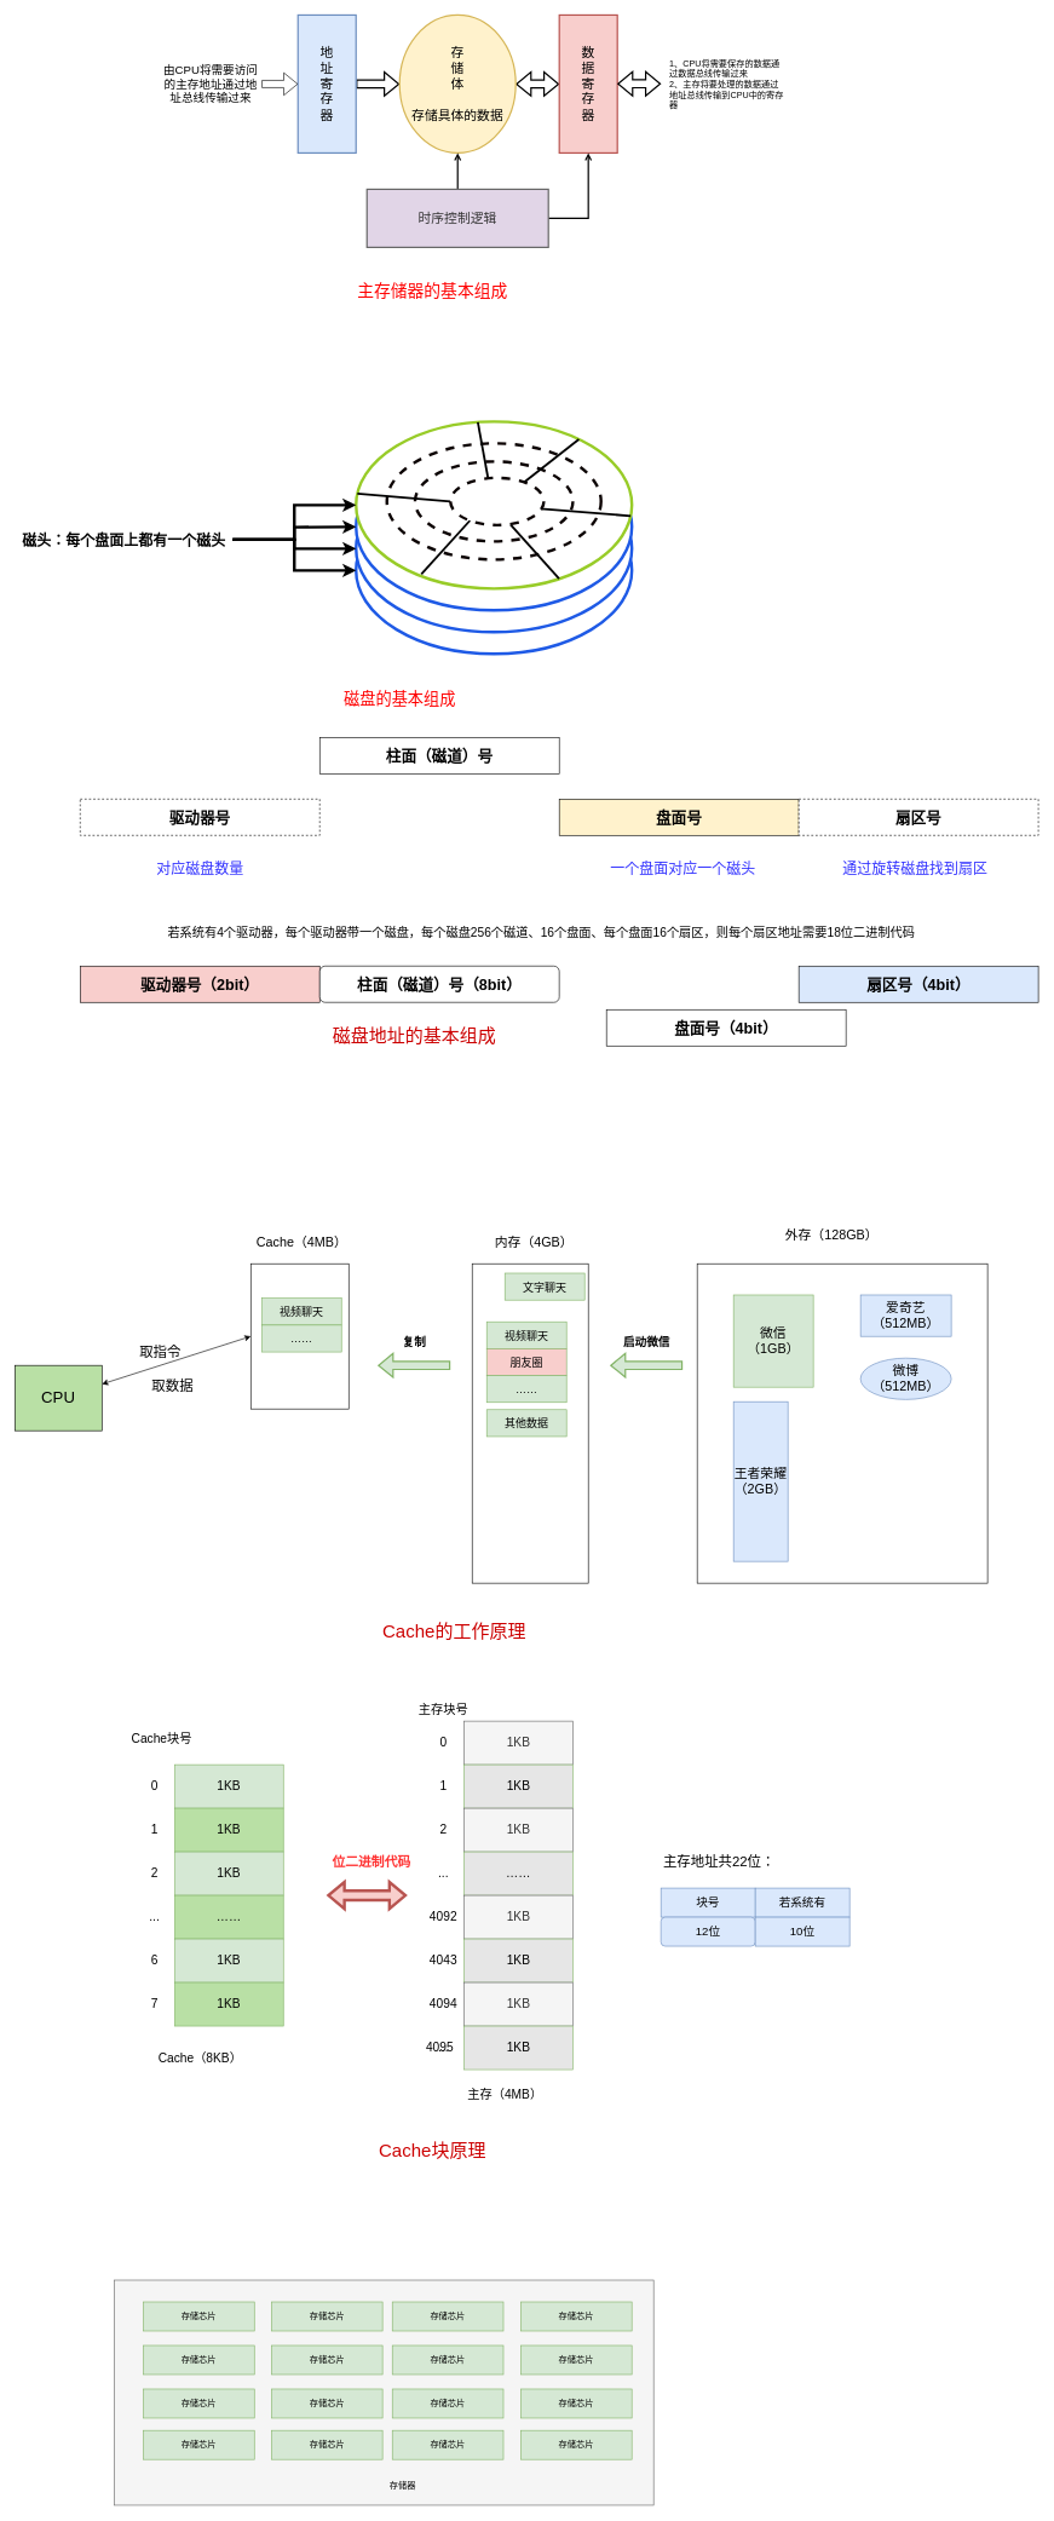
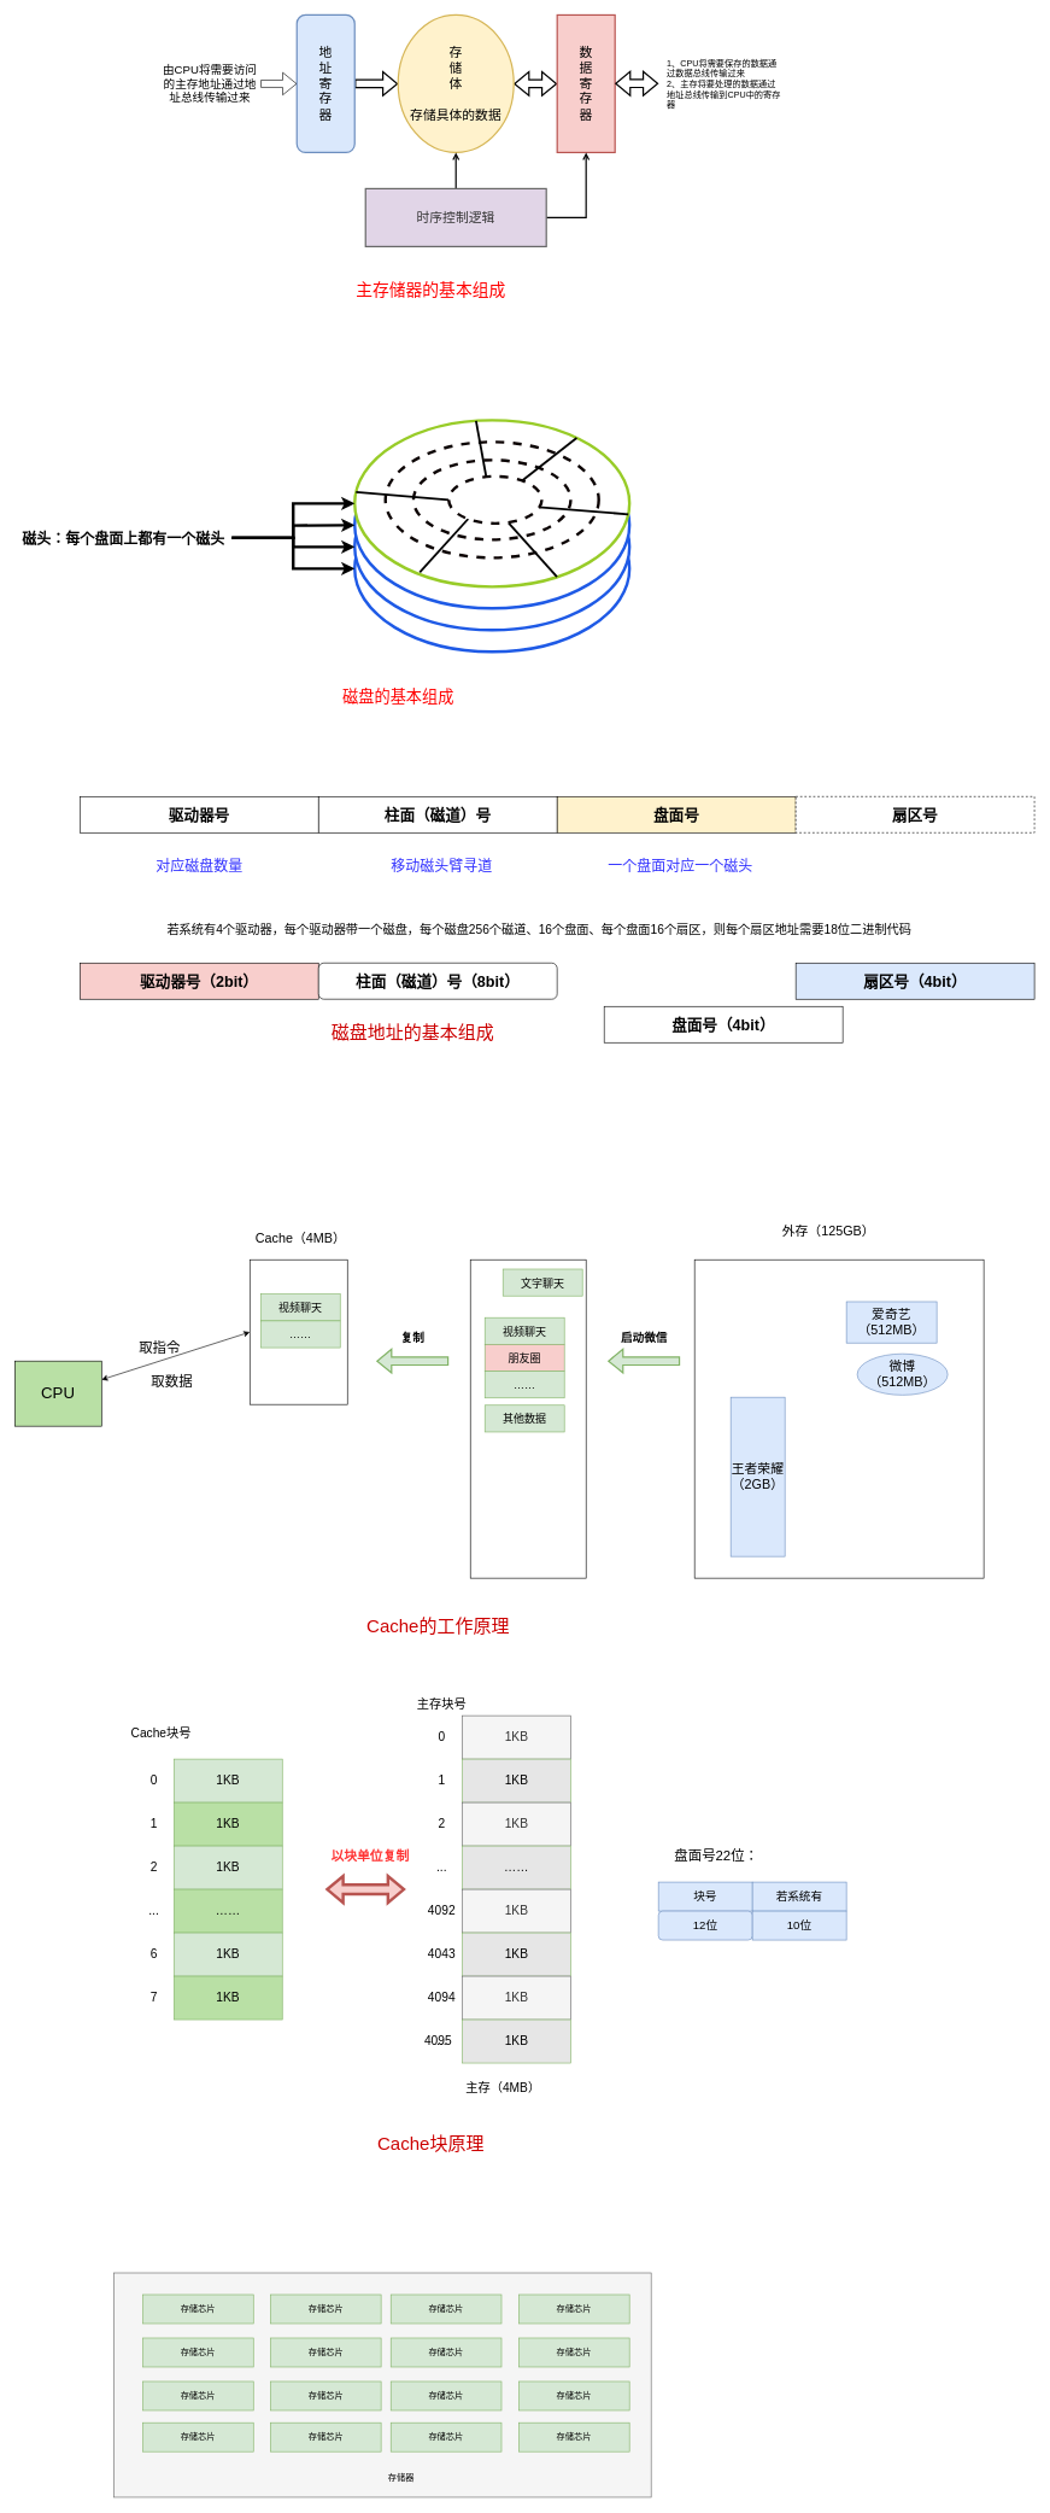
- <mxCell id="6" value="地&lt;div style=&quot;font-size: 18px;&quot;&gt;址&lt;/div&gt;&lt;div style=&quot;font-size: 18px;&quot;&gt;寄&lt;/div&gt;&lt;div style=&quot;font-size: 18px;&quot;&gt;存&lt;/div&gt;&lt;div style=&quot;font-size: 18px;&quot;&gt;器&lt;/div&gt;" style="rounded=0;whiteSpace=wrap;html=1;fillColor=#dae8fc;strokeColor=#6c8ebf;strokeWidth=2;fontSize=18;" parent="1" vertex="1"><mxGeometry x="410" y="20" width="80" height="190" as="geometry" /></mxCell>
+ <mxCell id="6" value="地&lt;div style=&quot;font-size: 18px;&quot;&gt;址&lt;/div&gt;&lt;div style=&quot;font-size: 18px;&quot;&gt;寄&lt;/div&gt;&lt;div style=&quot;font-size: 18px;&quot;&gt;存&lt;/div&gt;&lt;div style=&quot;font-size: 18px;&quot;&gt;器&lt;/div&gt;" style="whiteSpace=wrap;html=1;fillColor=#dae8fc;strokeColor=#6c8ebf;strokeWidth=2;fontSize=18;rounded=1;" parent="1" vertex="1"><mxGeometry x="410" y="20" width="80" height="190" as="geometry" /></mxCell>
- <mxCell id="36" value="&lt;span style=&quot;font-size: 21px;&quot;&gt;&lt;b&gt;柱面（磁道）号&lt;/b&gt;&lt;/span&gt;" style="rounded=0;whiteSpace=wrap;html=1;" parent="1" vertex="1"><mxGeometry x="440" y="1015" width="330" height="50" as="geometry" /></mxCell>
+ <mxCell id="36" value="&lt;span style=&quot;font-size: 21px;&quot;&gt;&lt;b&gt;柱面（磁道）号&lt;/b&gt;&lt;/span&gt;" style="rounded=0;whiteSpace=wrap;html=1;" parent="1" vertex="1"><mxGeometry x="440" y="1100" width="330" height="50" as="geometry" /></mxCell>
- <mxCell id="35" value="&lt;font size=&quot;1&quot; style=&quot;&quot;&gt;&lt;b style=&quot;font-size: 21px;&quot;&gt;驱动器号&lt;/b&gt;&lt;/font&gt;" style="rounded=0;whiteSpace=wrap;html=1;dashed=1;" parent="1" vertex="1"><mxGeometry x="110" y="1100" width="330" height="50" as="geometry" /></mxCell>
+ <mxCell id="35" value="&lt;font size=&quot;1&quot; style=&quot;&quot;&gt;&lt;b style=&quot;font-size: 21px;&quot;&gt;驱动器号&lt;/b&gt;&lt;/font&gt;" style="rounded=0;whiteSpace=wrap;html=1;" parent="1" vertex="1"><mxGeometry x="110" y="1100" width="330" height="50" as="geometry" /></mxCell>
+ <mxCell id="40" value="&lt;font color=&quot;#3333ff&quot;&gt;&lt;span style=&quot;font-size: 20px;&quot;&gt;移动磁头臂寻道&lt;/span&gt;&lt;/font&gt;" style="text;html=1;align=center;verticalAlign=middle;resizable=0;points=[];autosize=1;strokeColor=none;fillColor=none;" parent="1" vertex="1"><mxGeometry x="530" y="1175" width="160" height="40" as="geometry" /></mxCell>
- <mxCell id="42" value="&lt;font color=&quot;#3333ff&quot; style=&quot;font-size: 20px;&quot;&gt;通过旋转磁盘找到扇区&lt;/font&gt;" style="text;html=1;align=center;verticalAlign=middle;resizable=0;points=[];autosize=1;strokeColor=none;fillColor=none;" parent="1" vertex="1"><mxGeometry x="1150" y="1175" width="220" height="40" as="geometry" /></mxCell>
- <mxCell id="54" value="&lt;font style=&quot;font-size: 18px;&quot;&gt;外存（128GB）&lt;/font&gt;" style="text;html=1;align=center;verticalAlign=middle;resizable=0;points=[];autosize=1;strokeColor=none;fillColor=none;" parent="1" vertex="1"><mxGeometry x="1070" y="1680" width="150" height="40" as="geometry" /></mxCell>
+ <mxCell id="54" value="&lt;font style=&quot;font-size: 18px;&quot;&gt;外存（125GB）&lt;/font&gt;" style="text;html=1;align=center;verticalAlign=middle;resizable=0;points=[];autosize=1;strokeColor=none;fillColor=none;" parent="1" vertex="1"><mxGeometry x="1070" y="1680" width="150" height="40" as="geometry" /></mxCell>
- <mxCell id="63" value="&lt;font style=&quot;font-size: 18px;&quot;&gt;内存（4GB）&lt;/font&gt;" style="text;html=1;align=center;verticalAlign=middle;resizable=0;points=[];autosize=1;strokeColor=none;fillColor=none;" parent="1" vertex="1"><mxGeometry x="670" y="1690" width="130" height="40" as="geometry" /></mxCell>
- <mxCell id="51" value="&lt;span style=&quot;font-size: 18px;&quot;&gt;爱奇艺&lt;/span&gt;&lt;br&gt;&lt;div style=&quot;font-size: 18px;&quot;&gt;&lt;font style=&quot;font-size: 18px;&quot;&gt;（512MB）&lt;/font&gt;&lt;/div&gt;" style="rounded=0;whiteSpace=wrap;html=1;fillColor=#dae8fc;strokeColor=#6c8ebf;" parent="1" vertex="1"><mxGeometry x="1185" y="1783" width="125" height="57" as="geometry" /></mxCell>
+ <mxCell id="51" value="&lt;span style=&quot;font-size: 18px;&quot;&gt;爱奇艺&lt;/span&gt;&lt;br&gt;&lt;div style=&quot;font-size: 18px;&quot;&gt;&lt;font style=&quot;font-size: 18px;&quot;&gt;（512MB）&lt;/font&gt;&lt;/div&gt;" style="rounded=0;whiteSpace=wrap;html=1;fillColor=#dae8fc;strokeColor=#6c8ebf;" parent="1" vertex="1"><mxGeometry x="1170" y="1798" width="125" height="57" as="geometry" /></mxCell>
- <mxCell id="50" value="&lt;font style=&quot;font-size: 18px;&quot;&gt;微信&lt;/font&gt;&lt;div style=&quot;font-size: 18px;&quot;&gt;&lt;font style=&quot;font-size: 18px;&quot;&gt;（1GB）&lt;/font&gt;&lt;/div&gt;" style="rounded=0;whiteSpace=wrap;html=1;fillColor=#d5e8d4;strokeColor=#82b366;" parent="1" vertex="1"><mxGeometry x="1010" y="1783" width="110" height="127" as="geometry" /></mxCell>
- <mxCell id="74" value="&lt;font color=&quot;#cc0000&quot; style=&quot;font-size: 25px;&quot;&gt;Cache的工作原理&lt;/font&gt;" style="text;html=1;align=center;verticalAlign=middle;resizable=0;points=[];autosize=1;strokeColor=none;fillColor=none;" parent="1" vertex="1"><mxGeometry x="515" y="2225" width="220" height="40" as="geometry" /></mxCell>
+ <mxCell id="74" value="&lt;font color=&quot;#cc0000&quot; style=&quot;font-size: 25px;&quot;&gt;Cache的工作原理&lt;/font&gt;" style="text;html=1;align=center;verticalAlign=middle;resizable=0;points=[];autosize=1;strokeColor=none;fillColor=none;" parent="1" vertex="1"><mxGeometry x="495" y="2225" width="220" height="40" as="geometry" /></mxCell>
- <mxCell id="107" value="&lt;font style=&quot;font-size: 18px;&quot;&gt;&lt;b&gt;位二进制代码&lt;/b&gt;&lt;/font&gt;" style="text;html=1;align=center;verticalAlign=middle;resizable=0;points=[];autosize=1;strokeColor=none;fillColor=none;fontColor=#FF3333;" parent="1" vertex="1"><mxGeometry x="446.25" y="2545" width="130" height="40" as="geometry" /></mxCell>
+ <mxCell id="107" value="&lt;font style=&quot;font-size: 18px;&quot;&gt;&lt;b&gt;以块单位复制&lt;/b&gt;&lt;/font&gt;" style="text;html=1;align=center;verticalAlign=middle;resizable=0;points=[];autosize=1;strokeColor=none;fillColor=none;fontColor=#FF3333;" parent="1" vertex="1"><mxGeometry x="446.25" y="2545" width="130" height="40" as="geometry" /></mxCell>
- <mxCell id="114" value="&lt;font style=&quot;font-size: 19px;&quot;&gt;主存地址共22位：&lt;/font&gt;" style="text;html=1;align=center;verticalAlign=middle;resizable=0;points=[];autosize=1;strokeColor=none;fillColor=none;" parent="1" vertex="1"><mxGeometry x="900" y="2545" width="180" height="40" as="geometry" /></mxCell>
+ <mxCell id="114" value="&lt;font style=&quot;font-size: 19px;&quot;&gt;盘面号22位：&lt;/font&gt;" style="text;html=1;align=center;verticalAlign=middle;resizable=0;points=[];autosize=1;strokeColor=none;fillColor=none;" parent="1" vertex="1"><mxGeometry x="900" y="2545" width="180" height="40" as="geometry" /></mxCell>
- <mxCell id="108" value="&lt;font style=&quot;font-size: 17px;&quot;&gt;Cache（8KB）&lt;/font&gt;" style="text;html=1;align=center;verticalAlign=middle;resizable=0;points=[];autosize=1;strokeColor=none;fillColor=none;" parent="1" vertex="1"><mxGeometry x="205" y="2820" width="140" height="30" as="geometry" /></mxCell>
